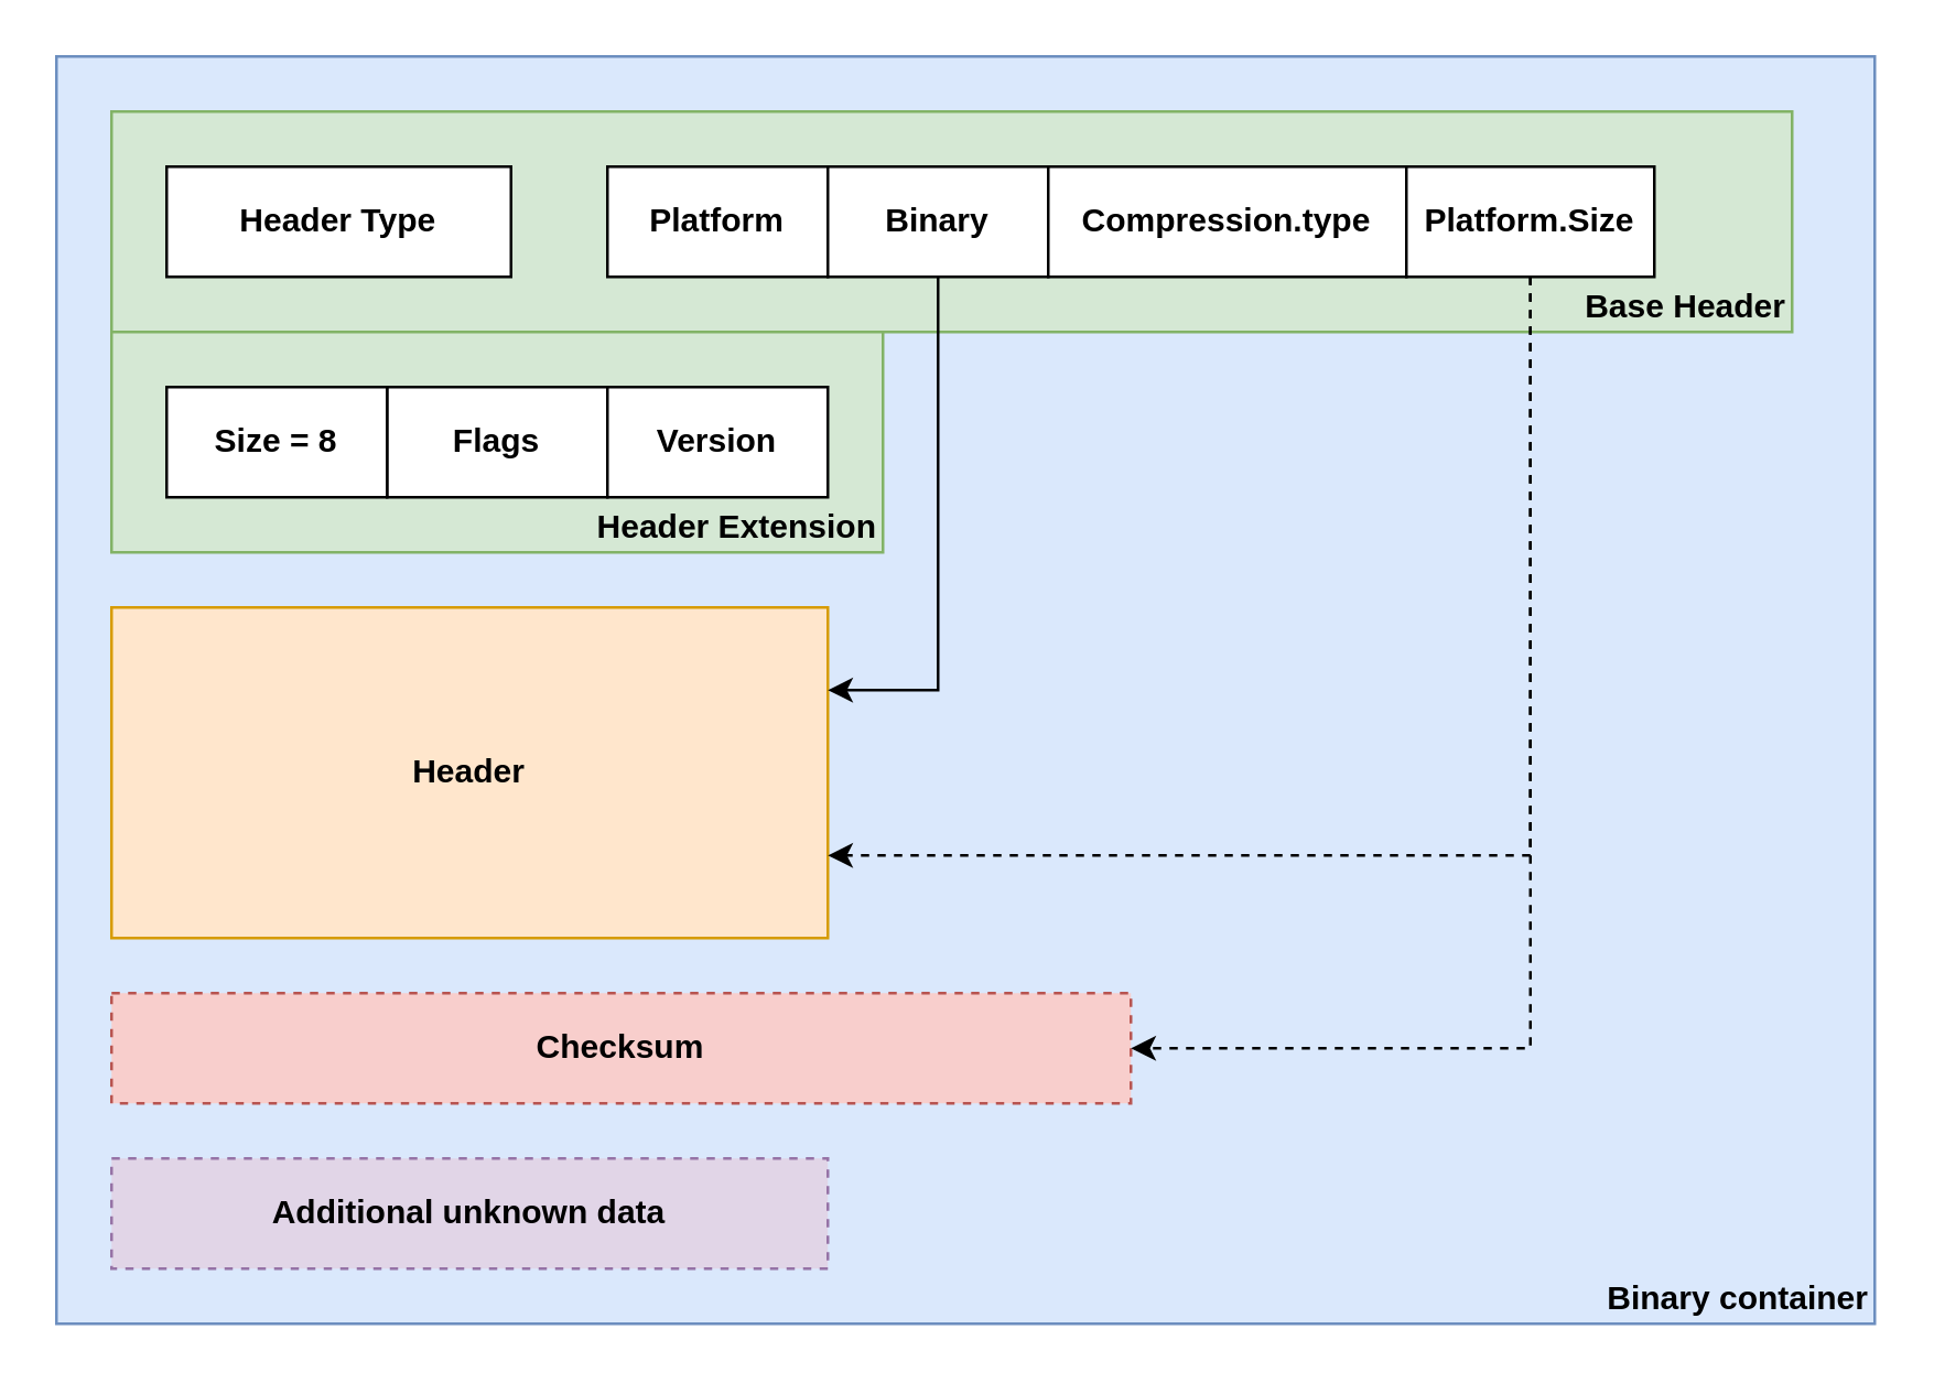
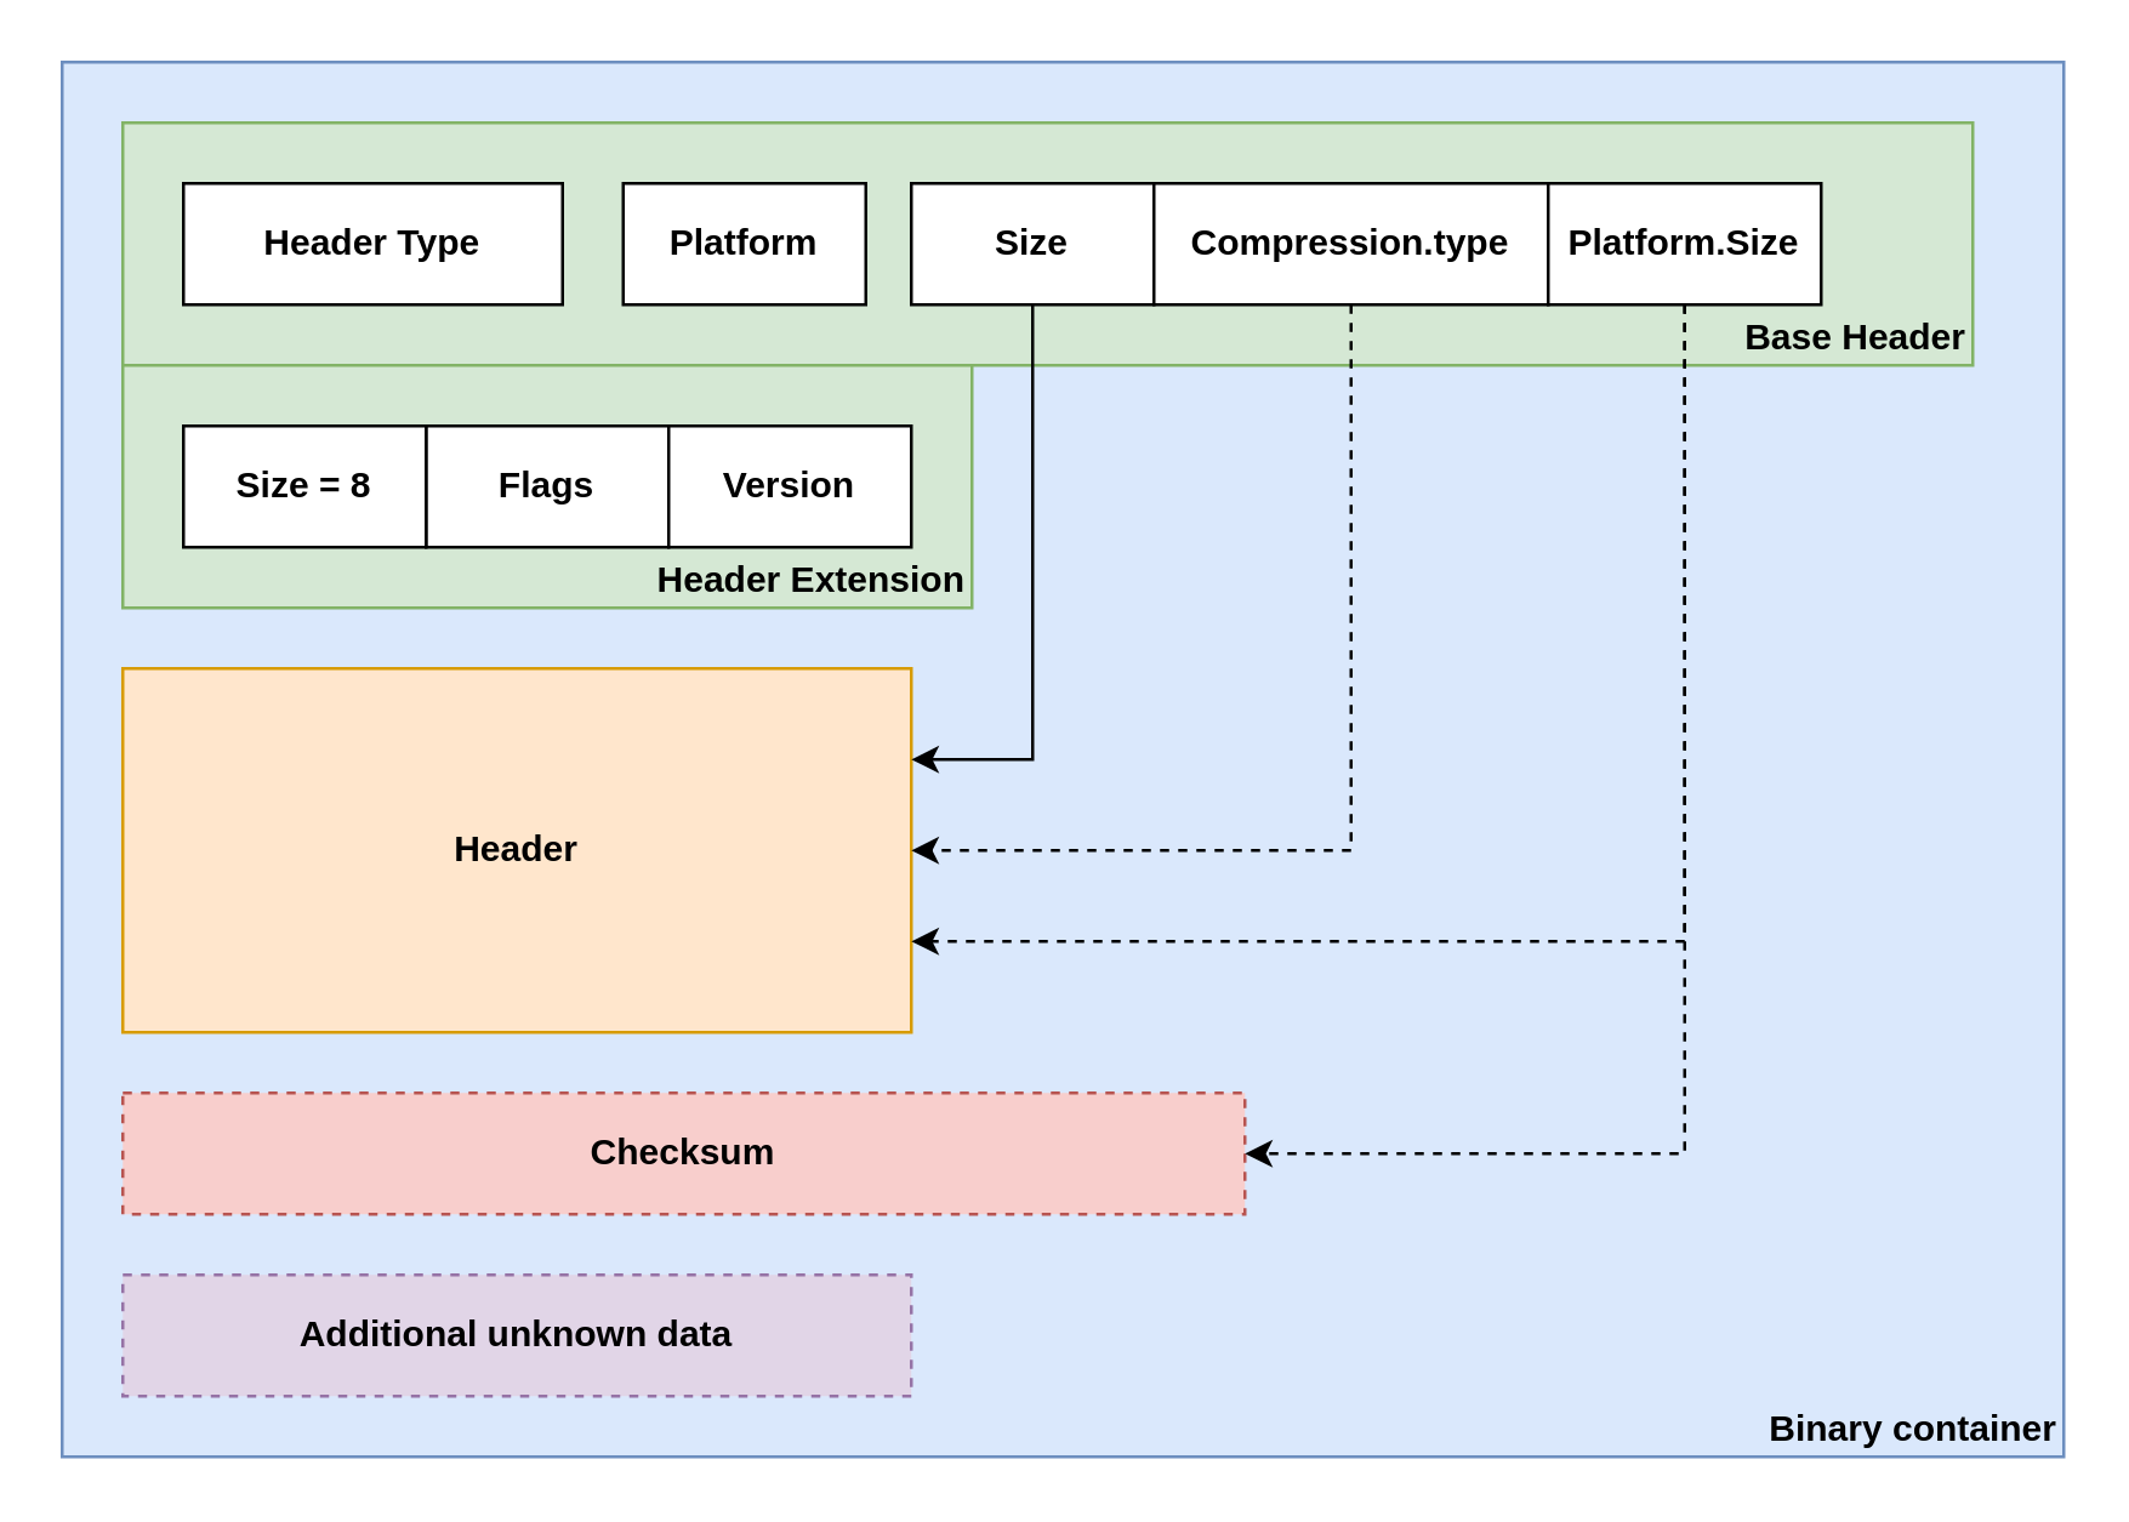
- <mxCell id="8" value="Platform" style="rounded=0;whiteSpace=wrap;html=1;fontStyle=1" parent="1" vertex="1"><mxGeometry x="220" y="60" width="80" height="40" as="geometry" /></mxCell>
+ <mxCell id="8" value="Platform" style="rounded=0;whiteSpace=wrap;html=1;fontStyle=1" parent="1" vertex="1"><mxGeometry x="205" y="60" width="80" height="40" as="geometry" /></mxCell>
- <mxCell id="9" value="Binary" style="rounded=0;whiteSpace=wrap;html=1;fontStyle=1" parent="1" vertex="1"><mxGeometry x="300" y="60" width="80" height="40" as="geometry" /></mxCell>
+ <mxCell id="9" value="Size" style="rounded=0;whiteSpace=wrap;html=1;fontStyle=1" parent="1" vertex="1"><mxGeometry x="300" y="60" width="80" height="40" as="geometry" /></mxCell>
+ <mxCell id="13" value="" style="endArrow=classic;html=1;rounded=0;dashed=1;exitX=0.5;exitY=1;exitDx=0;exitDy=0;entryX=1;entryY=0.5;entryDx=0;entryDy=0;" parent="1" source="10" target="4" edge="1"><mxGeometry width="50" height="50" relative="1" as="geometry"><mxPoint x="240" y="310" as="sourcePoint" /><mxPoint x="290" y="260" as="targetPoint" /><Array as="points"><mxPoint x="445" y="280" /></Array></mxGeometry></mxCell>
